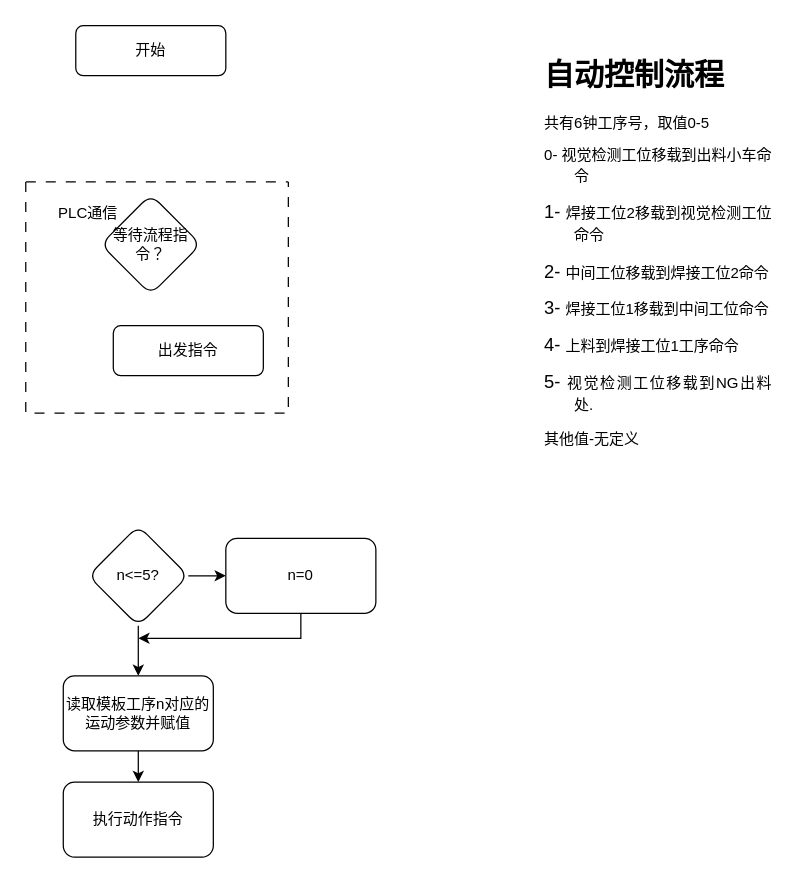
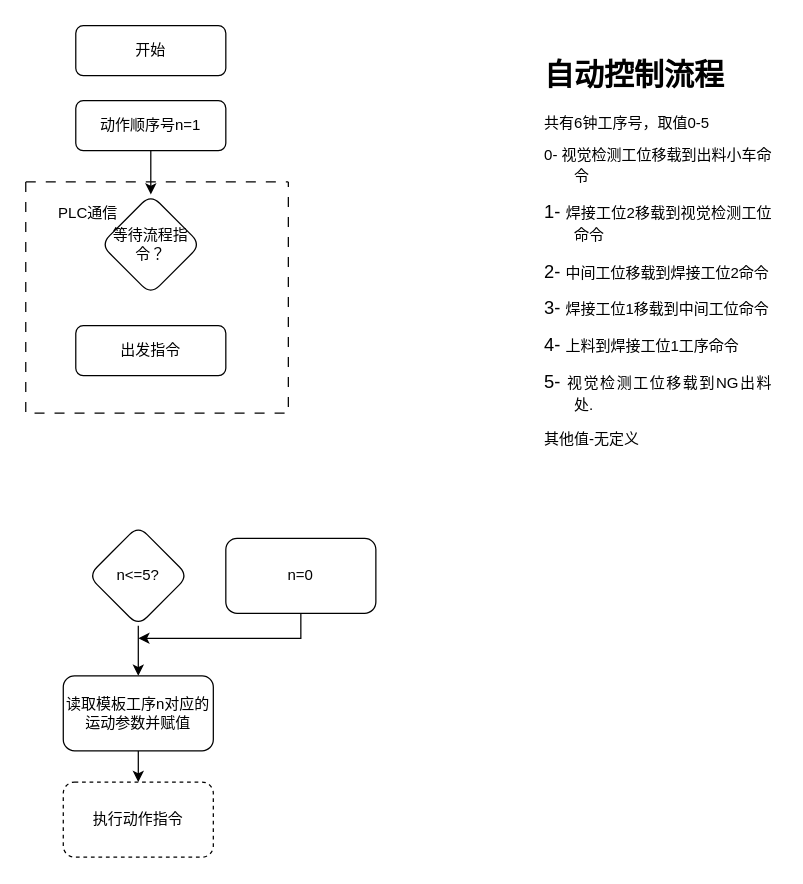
+ <mxCell id="4" value="动作顺序号n=1" style="rounded=1;whiteSpace=wrap;html=1;fontSize=12;glass=0;strokeWidth=1;shadow=0;" vertex="1" parent="1"><mxGeometry x="60" y="80" width="120" height="40" as="geometry" /></mxCell>
+ <mxCell id="3" value="" style="edgeStyle=orthogonalEdgeStyle;rounded=0;orthogonalLoop=1;jettySize=auto;html=1;" edge="1" parent="1" source="4" target="7"><mxGeometry relative="1" as="geometry" /></mxCell>
- <mxCell id="8" value="出发指令" style="rounded=1;whiteSpace=wrap;html=1;fontSize=12;glass=0;strokeWidth=1;shadow=0;" vertex="1" parent="5"><mxGeometry x="70" y="115" width="120" height="40" as="geometry" /></mxCell>
+ <mxCell id="8" value="出发指令" style="rounded=1;whiteSpace=wrap;html=1;fontSize=12;glass=0;strokeWidth=1;shadow=0;" vertex="1" parent="5"><mxGeometry x="40" y="115" width="120" height="40" as="geometry" /></mxCell>
- <mxCell id="11" value="" style="edgeStyle=orthogonalEdgeStyle;rounded=0;orthogonalLoop=1;jettySize=auto;html=1;" edge="1" parent="1" source="12" target="16"><mxGeometry relative="1" as="geometry" /></mxCell>
- <mxCell id="17" value="执行动作指令" style="whiteSpace=wrap;html=1;rounded=1;glass=0;strokeWidth=1;shadow=0;" vertex="1" parent="1"><mxGeometry x="50" y="625" width="120" height="60" as="geometry" /></mxCell>
+ <mxCell id="17" value="执行动作指令" style="whiteSpace=wrap;html=1;rounded=1;glass=0;strokeWidth=1;shadow=0;dashed=1;" vertex="1" parent="1"><mxGeometry x="50" y="625" width="120" height="60" as="geometry" /></mxCell>
